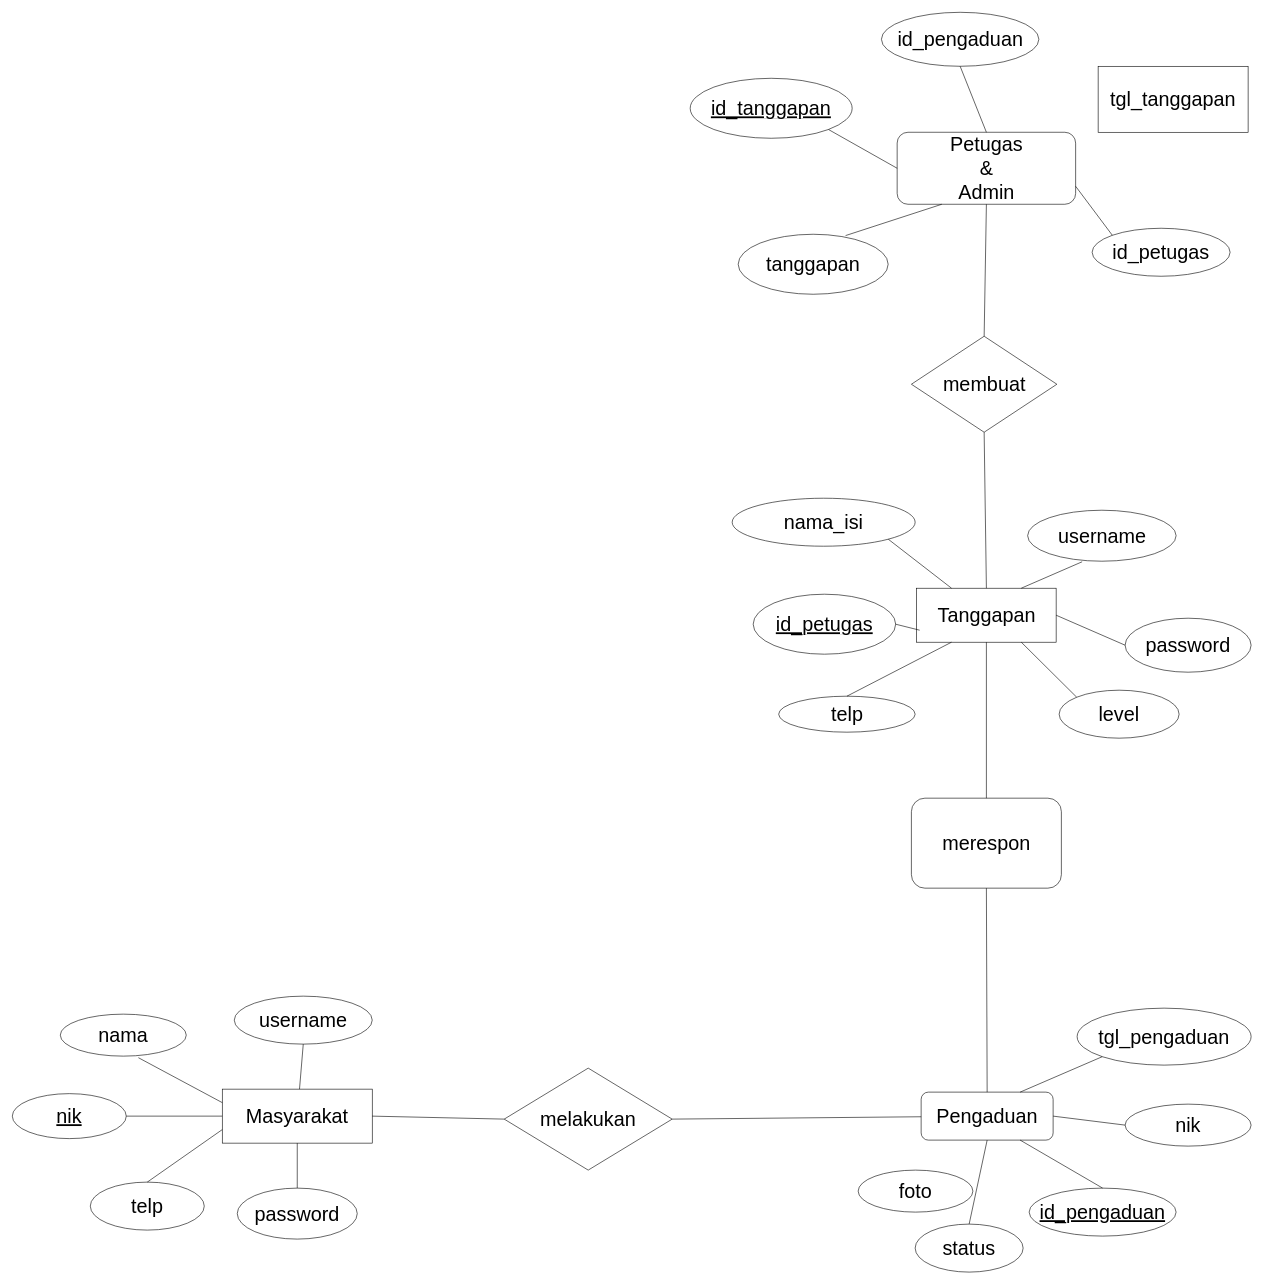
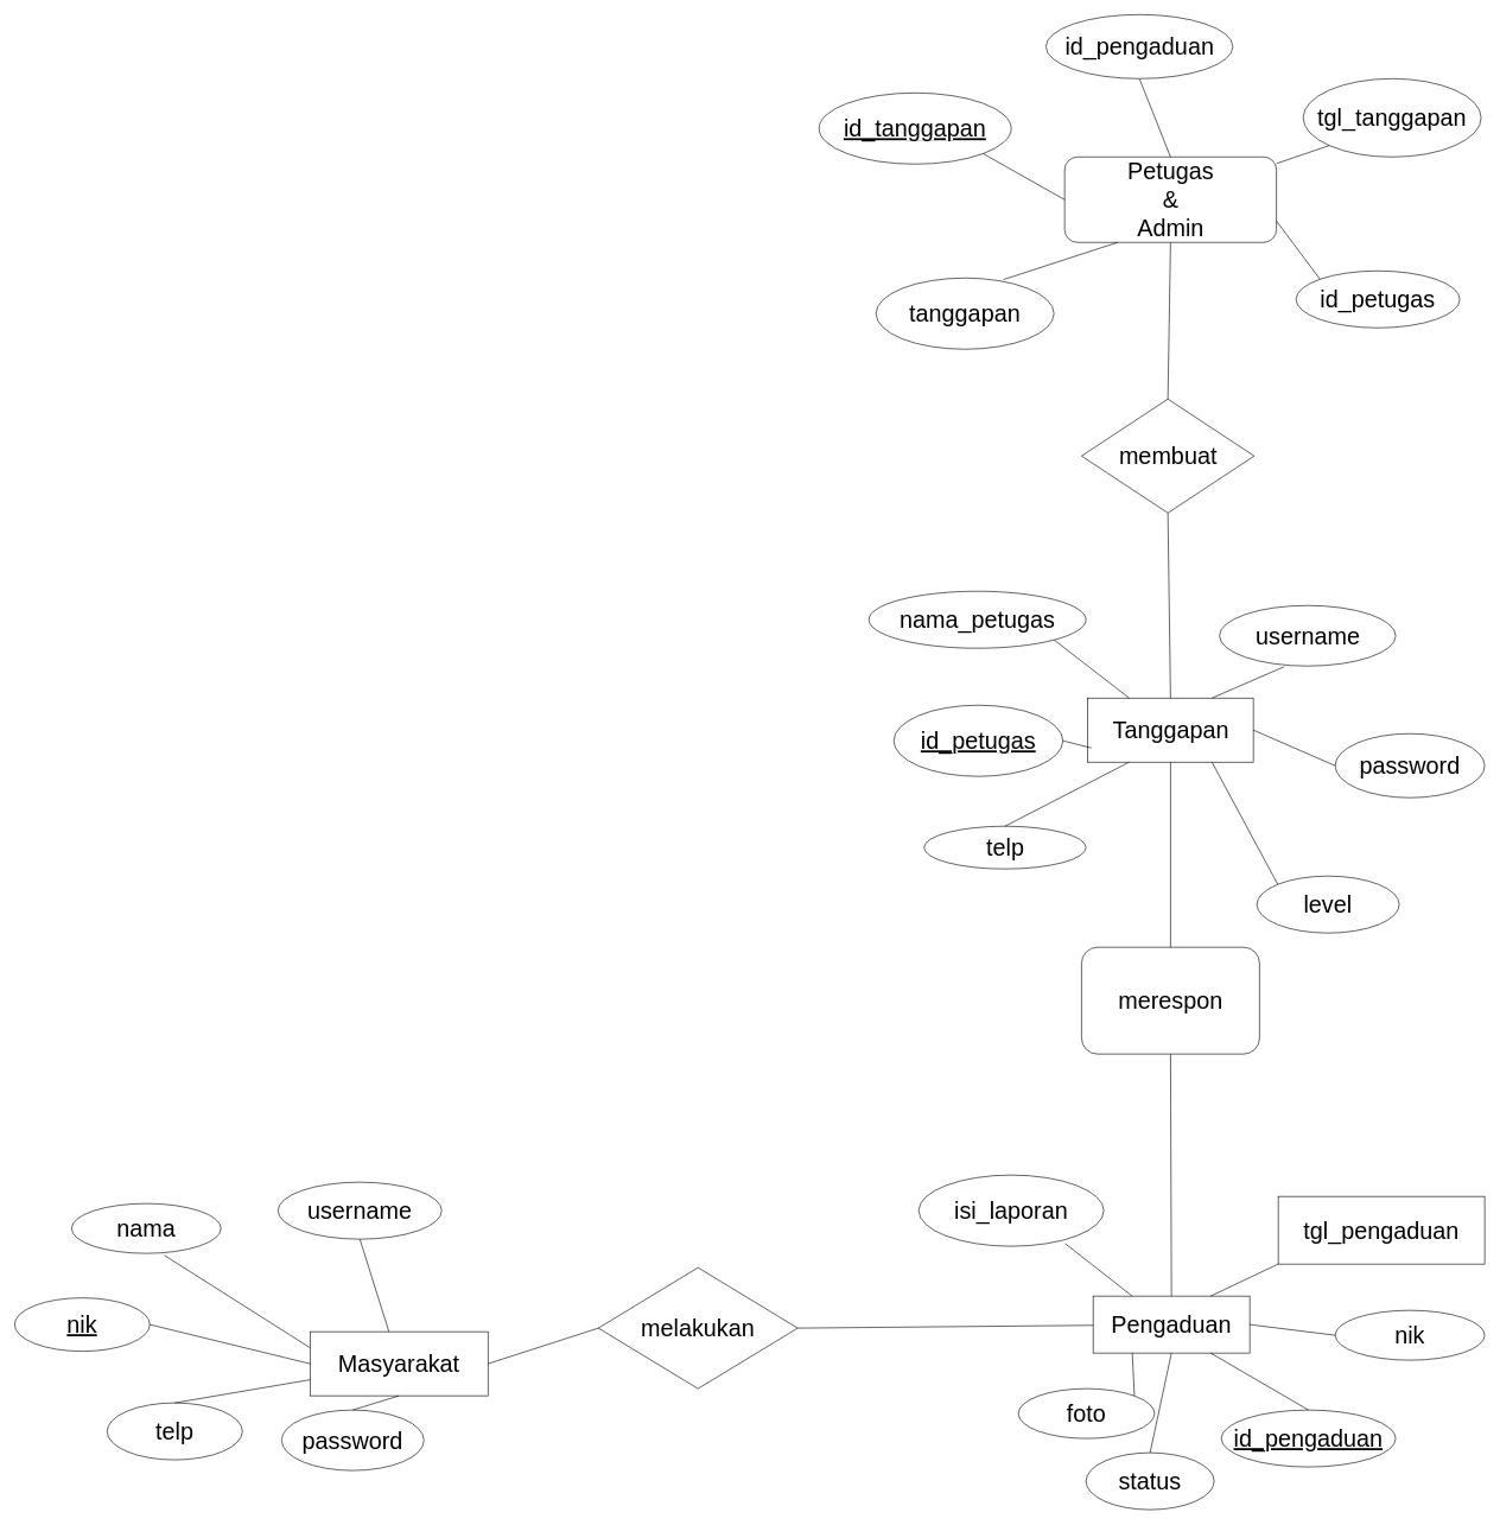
- <mxCell id="25" value="tgl_tanggapan" style="whiteSpace=wrap;html=1;fontSize=33;rounded=0;" vertex="1" parent="1"><mxGeometry x="1830" y="110" width="250" height="110" as="geometry" /></mxCell>
+ <mxCell id="25" value="tgl_tanggapan" style="ellipse;whiteSpace=wrap;html=1;fontSize=33;" vertex="1" parent="1"><mxGeometry x="1830" y="110" width="250" height="110" as="geometry" /></mxCell>
+ <mxCell id="57" value="" style="endArrow=none;html=1;rounded=0;fontSize=33;entryX=0;entryY=1;entryDx=0;entryDy=0;" edge="1" parent="1" source="5" target="25"><mxGeometry width="50" height="50" relative="1" as="geometry"><mxPoint x="1850" y="230" as="sourcePoint" /><mxPoint x="1930" y="240" as="targetPoint" /></mxGeometry></mxCell>
- <mxCell id="18" value="nama_isi" style="ellipse;whiteSpace=wrap;html=1;fontSize=33;" vertex="1" parent="1"><mxGeometry x="1220" y="830" width="305" height="80" as="geometry" /></mxCell>
+ <mxCell id="18" value="nama_petugas" style="ellipse;whiteSpace=wrap;html=1;fontSize=33;" vertex="1" parent="1"><mxGeometry x="1220" y="830" width="305" height="80" as="geometry" /></mxCell>
- <mxCell id="21" value="level" style="ellipse;whiteSpace=wrap;html=1;fontSize=33;" vertex="1" parent="1"><mxGeometry x="1765" y="1150" width="200" height="80" as="geometry" /></mxCell>
+ <mxCell id="21" value="level" style="ellipse;whiteSpace=wrap;html=1;fontSize=33;" vertex="1" parent="1"><mxGeometry x="1765" y="1230" width="200" height="80" as="geometry" /></mxCell>
+ <mxCell id="14" value="isi_laporan" style="ellipse;whiteSpace=wrap;html=1;fontSize=33;" vertex="1" parent="1"><mxGeometry x="1290" y="1650" width="260" height="100" as="geometry" /></mxCell>
- <mxCell id="12" value="tgl_pengaduan" style="ellipse;whiteSpace=wrap;html=1;fontSize=33;" vertex="1" parent="1"><mxGeometry x="1795" y="1680" width="290" height="95" as="geometry" /></mxCell>
+ <mxCell id="12" value="tgl_pengaduan" style="whiteSpace=wrap;html=1;fontSize=33;rounded=0;" vertex="1" parent="1"><mxGeometry x="1795" y="1680" width="290" height="95" as="geometry" /></mxCell>
+ <mxCell id="47" value="" style="endArrow=none;html=1;rounded=0;fontSize=33;entryX=0.791;entryY=0.962;entryDx=0;entryDy=0;exitX=0.25;exitY=0;exitDx=0;exitDy=0;entryPerimeter=0;" edge="1" parent="1" source="3" target="14"><mxGeometry width="50" height="50" relative="1" as="geometry"><mxPoint x="1635" y="1850" as="sourcePoint" /><mxPoint x="1705" y="1805" as="targetPoint" /></mxGeometry></mxCell>
- <mxCell id="2" value="Masyarakat" style="rounded=0;whiteSpace=wrap;html=1;fontSize=33;" vertex="1" parent="1"><mxGeometry x="370" y="1815" width="250" height="90" as="geometry" /></mxCell>
+ <mxCell id="2" value="Masyarakat" style="rounded=0;whiteSpace=wrap;html=1;fontSize=33;" vertex="1" parent="1"><mxGeometry x="435" y="1870" width="250" height="90" as="geometry" /></mxCell>
- <mxCell id="3" value="Pengaduan" style="whiteSpace=wrap;html=1;fontSize=33;rounded=1;" vertex="1" parent="1"><mxGeometry x="1535" y="1820" width="220" height="80" as="geometry" /></mxCell>
+ <mxCell id="3" value="Pengaduan" style="rounded=0;whiteSpace=wrap;html=1;fontSize=33;" vertex="1" parent="1"><mxGeometry x="1535" y="1820" width="220" height="80" as="geometry" /></mxCell>
+ <mxCell id="42" value="" style="endArrow=none;html=1;rounded=0;fontSize=33;entryX=0.25;entryY=1;entryDx=0;entryDy=0;exitX=1;exitY=0;exitDx=0;exitDy=0;" edge="1" parent="1" source="15" target="3"><mxGeometry width="50" height="50" relative="1" as="geometry"><mxPoint x="795" y="1910" as="sourcePoint" /><mxPoint x="845" y="1940" as="targetPoint" /></mxGeometry></mxCell>
